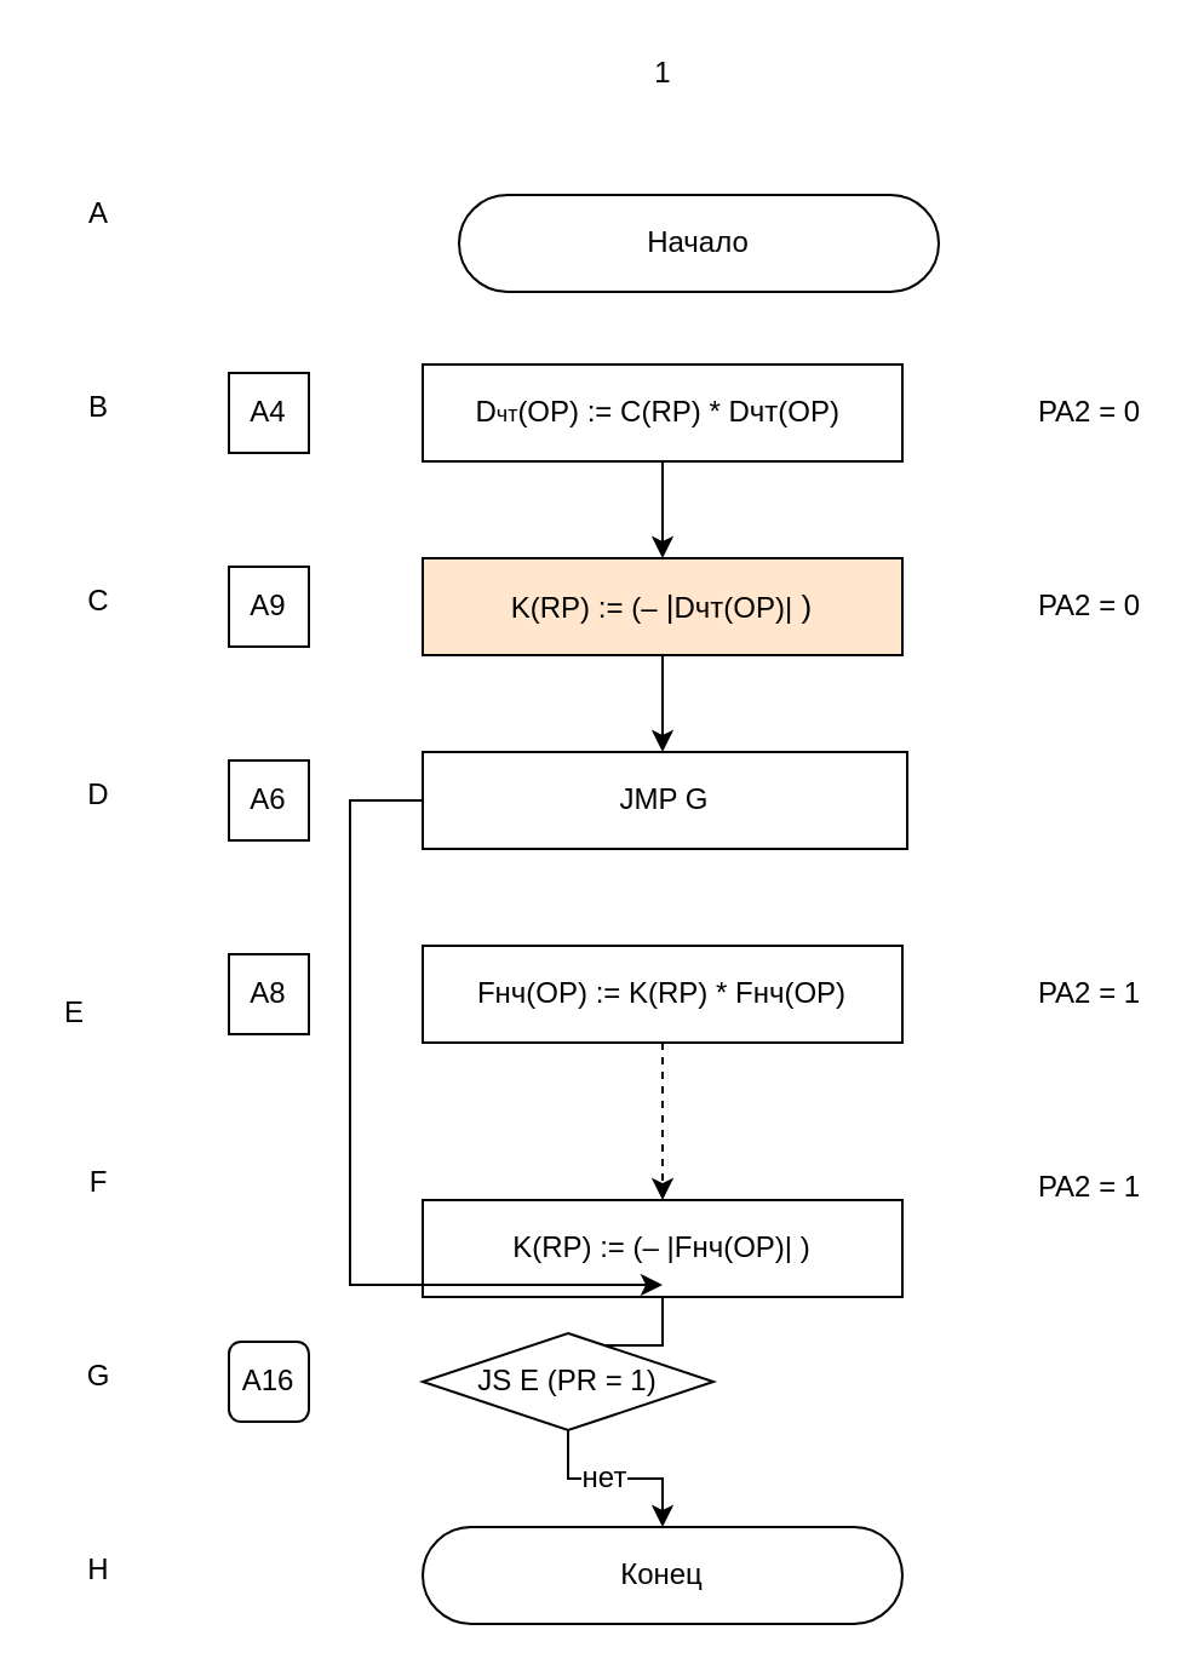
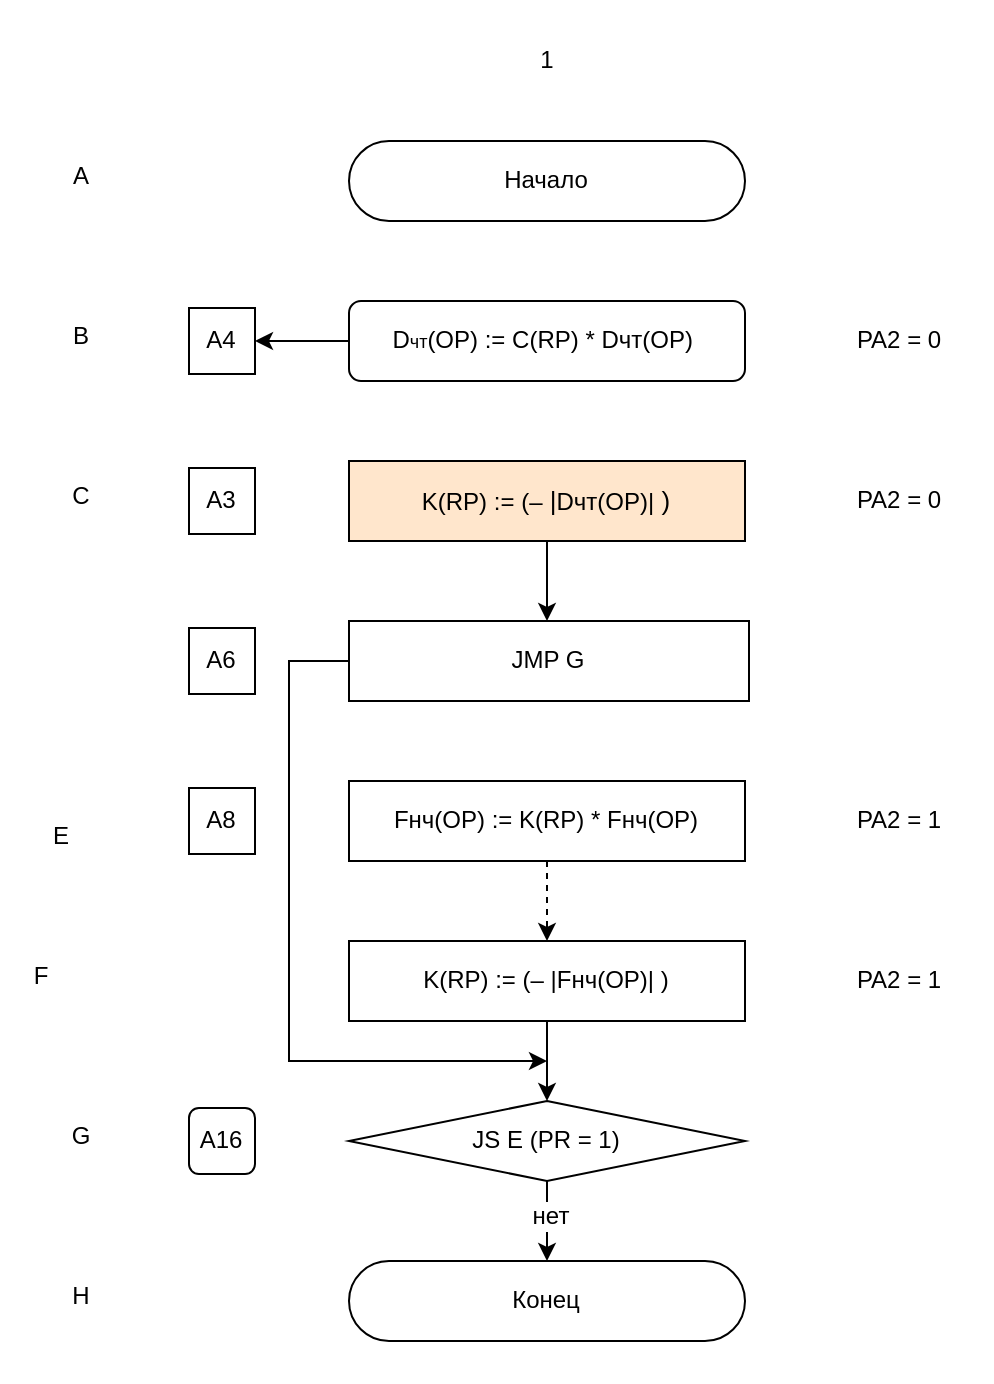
- <mxCell id="2" value="Начало" style="rounded=1;whiteSpace=wrap;html=1;arcSize=50;" parent="1" vertex="1"><mxGeometry x="189" y="80" width="198" height="40" as="geometry" /></mxCell>
+ <mxCell id="2" value="Начало" style="rounded=1;whiteSpace=wrap;html=1;arcSize=50;" parent="1" vertex="1"><mxGeometry x="174" y="70" width="198" height="40" as="geometry" /></mxCell>
- <mxCell id="7" value="D&lt;font style=&quot;font-size: 9px&quot;&gt;чт&lt;/font&gt;(OP) := C(RP) * Dчт(OP)&amp;nbsp;" style="rounded=0;whiteSpace=wrap;html=1;" parent="1" vertex="1"><mxGeometry x="174" y="150" width="198" height="40" as="geometry" /></mxCell>
+ <mxCell id="7" value="D&lt;font style=&quot;font-size: 9px&quot;&gt;чт&lt;/font&gt;(OP) := C(RP) * Dчт(OP)&amp;nbsp;" style="whiteSpace=wrap;html=1;rounded=1;" parent="1" vertex="1"><mxGeometry x="174" y="150" width="198" height="40" as="geometry" /></mxCell>
- <mxCell id="6" style="edgeStyle=orthogonalEdgeStyle;rounded=0;orthogonalLoop=1;jettySize=auto;html=1;entryX=0.5;entryY=0;entryDx=0;entryDy=0;" parent="1" source="7" target="5" edge="1"><mxGeometry relative="1" as="geometry" /></mxCell>
+ <mxCell id="6" style="edgeStyle=orthogonalEdgeStyle;rounded=0;orthogonalLoop=1;jettySize=auto;html=1;" parent="1" source="7" target="29" edge="1"><mxGeometry relative="1" as="geometry" /></mxCell>
- <mxCell id="30" value="A9" style="whiteSpace=wrap;html=1;aspect=fixed;" parent="1" vertex="1"><mxGeometry x="94" y="233.5" width="33" height="33" as="geometry" /></mxCell>
+ <mxCell id="30" value="A3" style="whiteSpace=wrap;html=1;aspect=fixed;" parent="1" vertex="1"><mxGeometry x="94" y="233.5" width="33" height="33" as="geometry" /></mxCell>
- <mxCell id="26" value="D" style="text;html=1;align=center;verticalAlign=middle;resizable=0;points=[];autosize=1;" parent="1" vertex="1"><mxGeometry x="30" y="318" width="20" height="20" as="geometry" /></mxCell>
- <mxCell id="27" value="F" style="text;html=1;align=center;verticalAlign=middle;resizable=0;points=[];autosize=1;" parent="1" vertex="1"><mxGeometry x="30" y="478" width="20" height="20" as="geometry" /></mxCell>
+ <mxCell id="27" value="F" style="text;html=1;align=center;verticalAlign=middle;resizable=0;points=[];autosize=1;" parent="1" vertex="1"><mxGeometry x="10" y="478" width="20" height="20" as="geometry" /></mxCell>
- <mxCell id="11" value="&lt;font style=&quot;font-size: 12px&quot;&gt;K(RP) := (– |Fнч(OP)| )&lt;/font&gt;" style="rounded=0;whiteSpace=wrap;html=1;fontSize=12;" parent="1" vertex="1"><mxGeometry x="174" y="495" width="198" height="40" as="geometry" /></mxCell>
+ <mxCell id="11" value="&lt;font style=&quot;font-size: 12px&quot;&gt;K(RP) := (– |Fнч(OP)| )&lt;/font&gt;" style="rounded=0;whiteSpace=wrap;html=1;fontSize=12;" parent="1" vertex="1"><mxGeometry x="174" y="470" width="198" height="40" as="geometry" /></mxCell>
- <mxCell id="14" value="JS E (PR = 1)" style="rhombus;whiteSpace=wrap;html=1;" parent="1" vertex="1"><mxGeometry x="174" y="550" width="120" height="40" as="geometry" /></mxCell>
+ <mxCell id="14" value="JS E (PR = 1)" style="rhombus;whiteSpace=wrap;html=1;" parent="1" vertex="1"><mxGeometry x="174" y="550" width="198" height="40" as="geometry" /></mxCell>
